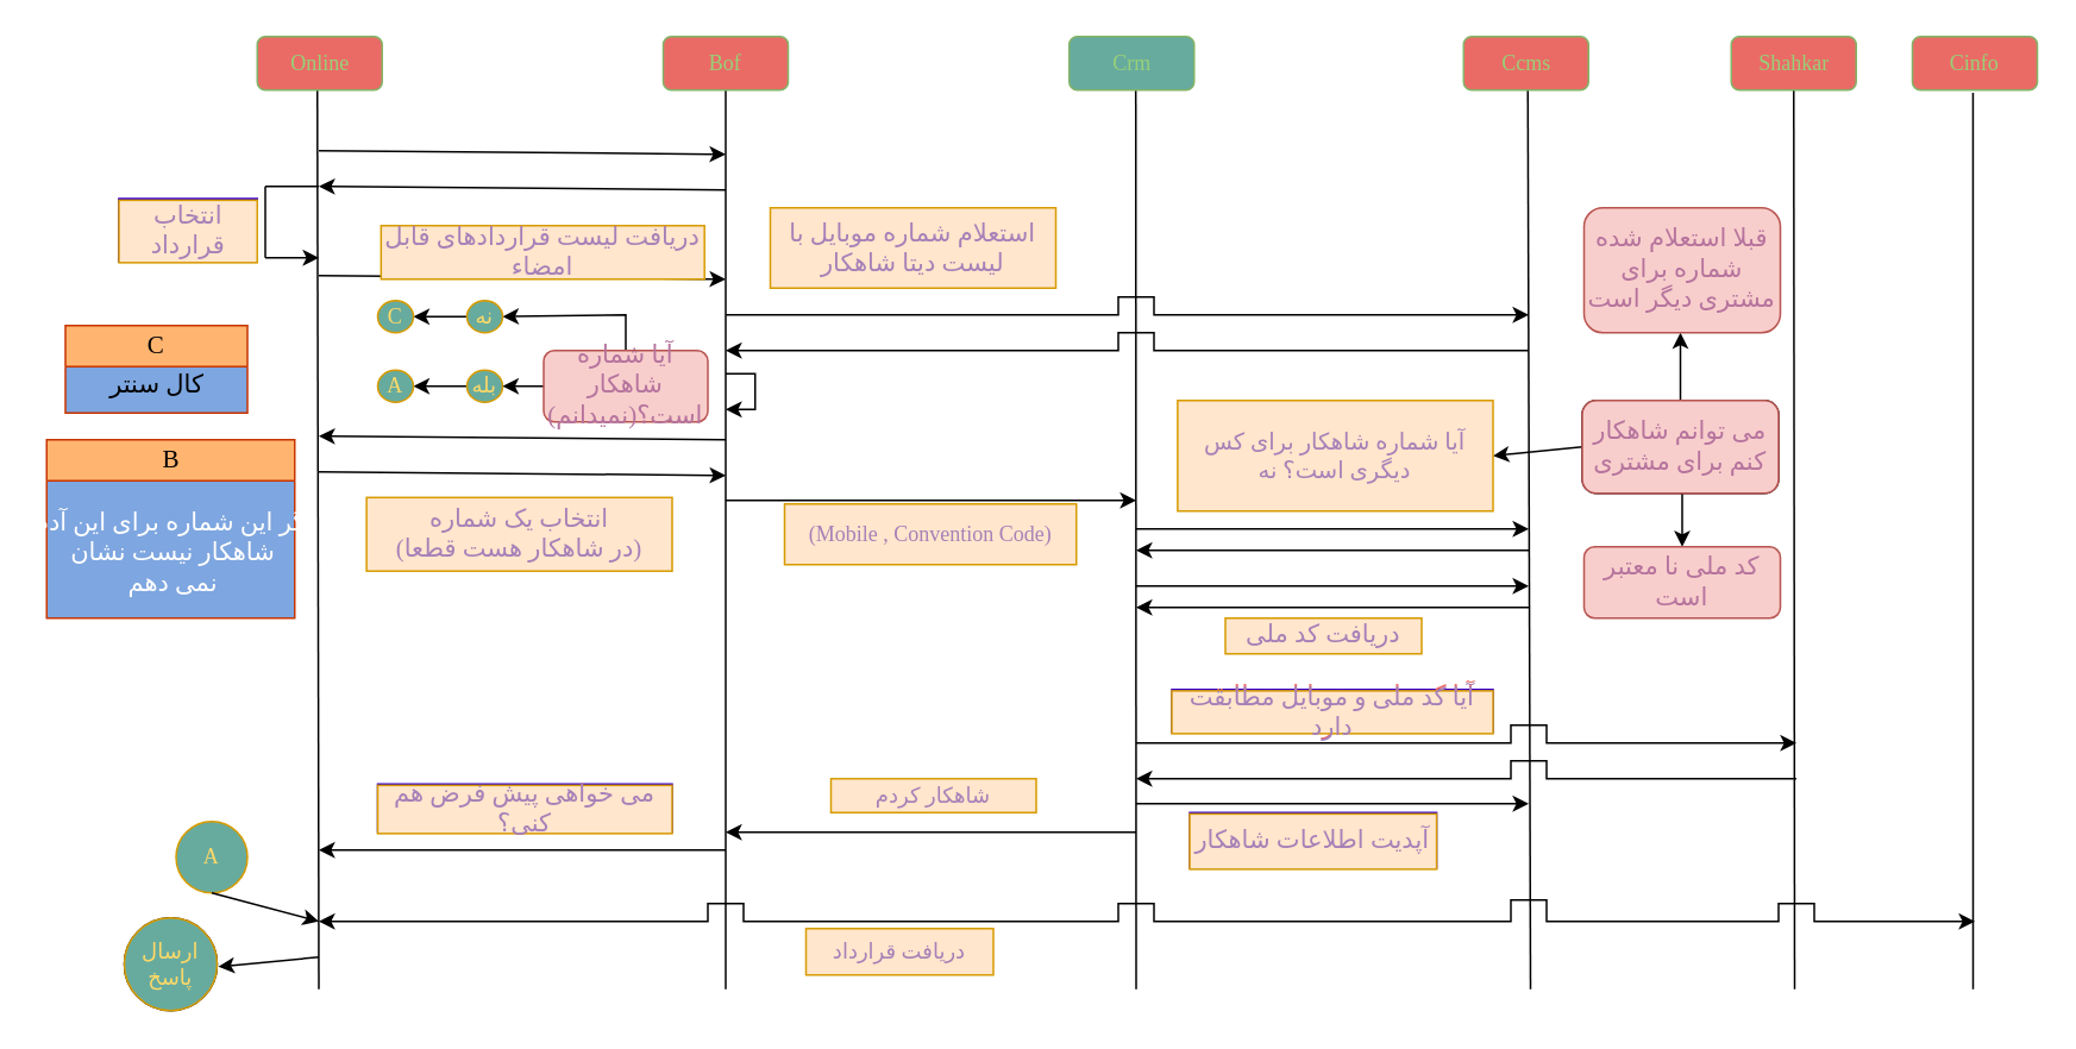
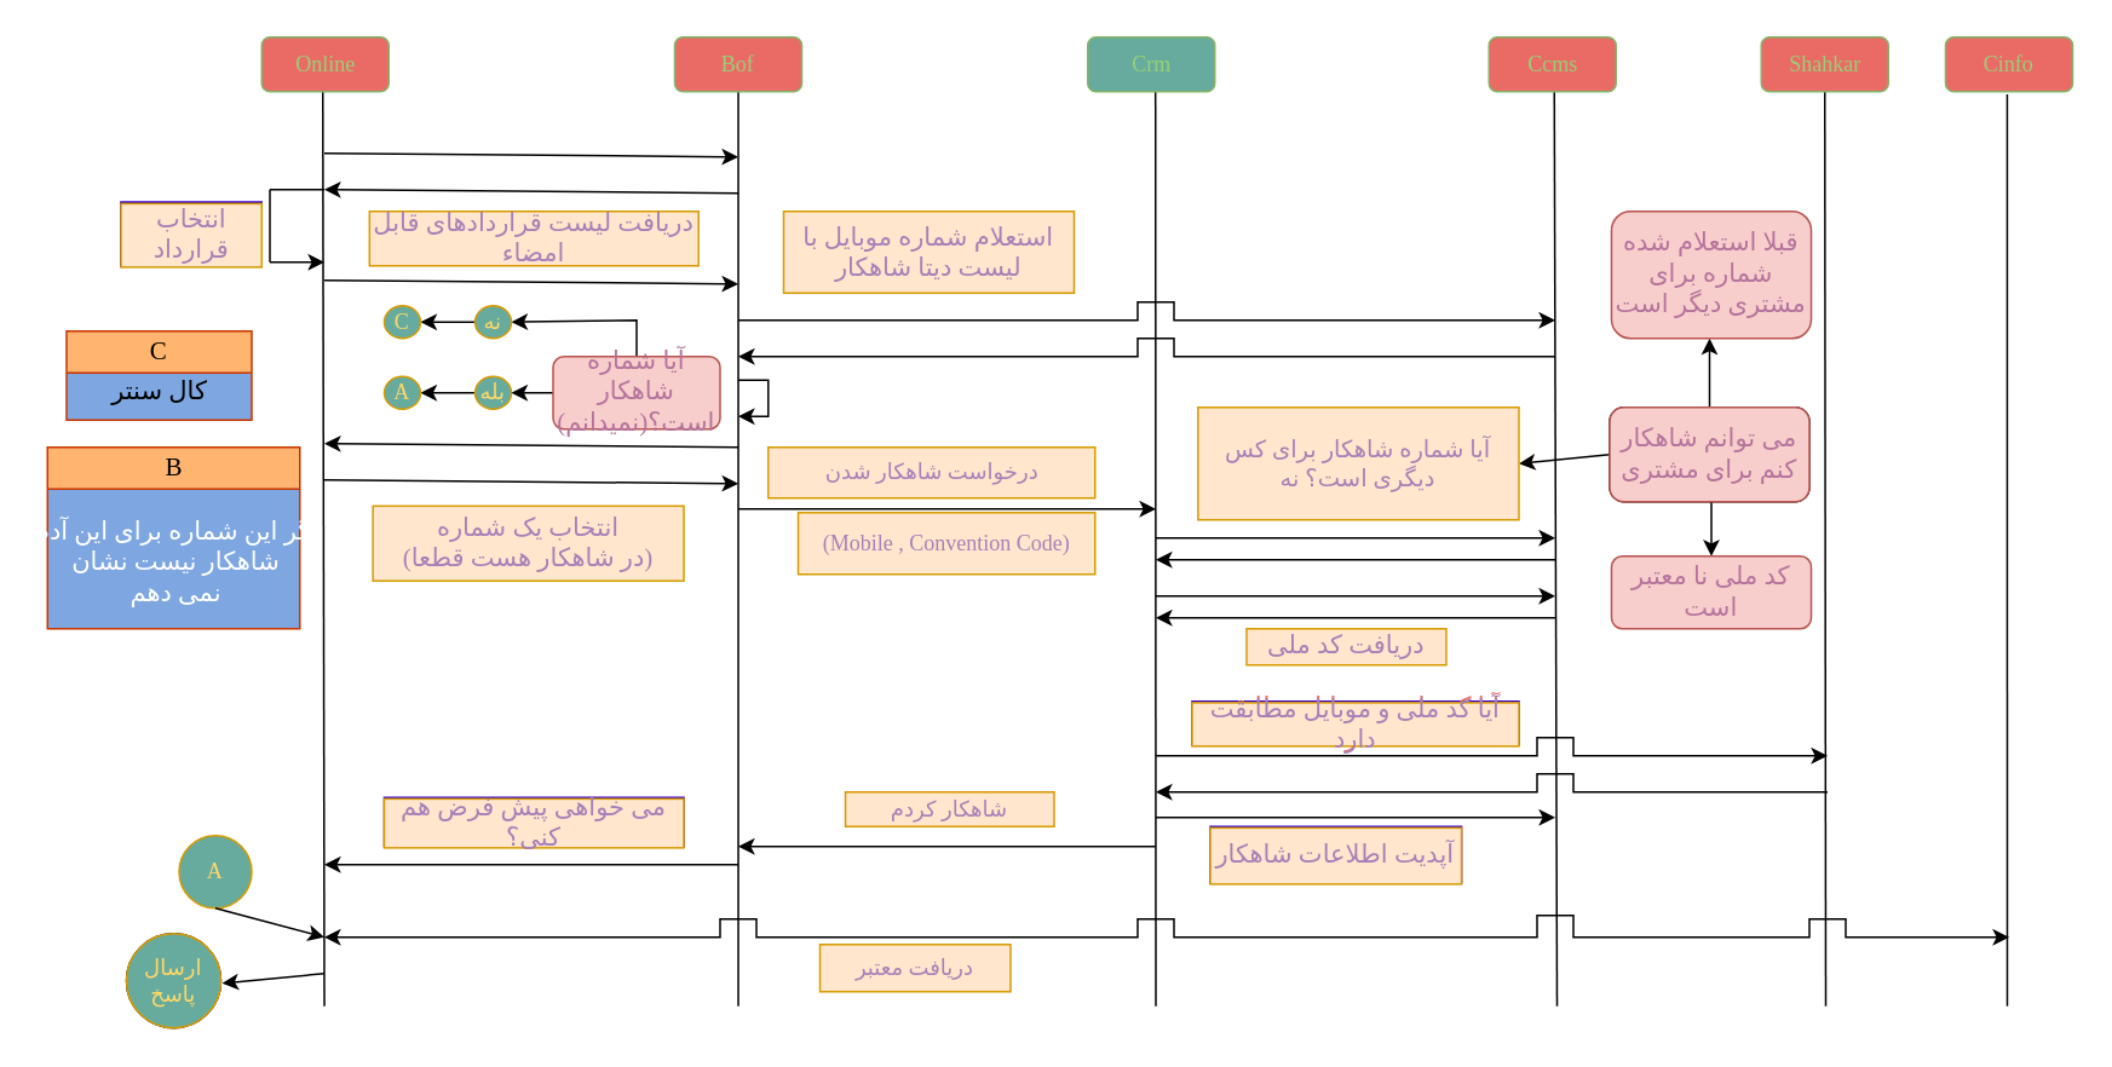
- <mxCell id="68" value="&lt;font style=&quot;font-size: 14px;&quot;&gt;دریافت لیست قراردادهای قابل امضاء&lt;/font&gt;" style="text;html=1;strokeColor=#d79b00;fillColor=#ffe6cc;align=center;verticalAlign=middle;whiteSpace=wrap;rounded=0;fontSize=12;fontColor=#A680B8;fontFamily=Comic Sans MS;fontStyle=0" vertex="1" parent="1"><mxGeometry x="212.88" y="126" width="181.25" height="30" as="geometry" /></mxCell>
+ <mxCell id="68" value="&lt;font style=&quot;font-size: 14px;&quot;&gt;دریافت لیست قراردادهای قابل امضاء&lt;/font&gt;" style="text;html=1;strokeColor=#d79b00;fillColor=#ffe6cc;align=center;verticalAlign=middle;whiteSpace=wrap;rounded=0;fontSize=12;fontColor=#A680B8;fontFamily=Comic Sans MS;fontStyle=0" vertex="1" parent="1"><mxGeometry x="202.88" y="116" width="181.25" height="30" as="geometry" /></mxCell>
+ <mxCell id="73" value="درخواست شاهکار شدن" style="text;html=1;strokeColor=#d79b00;fillColor=#ffe6cc;align=center;verticalAlign=middle;whiteSpace=wrap;rounded=0;fontSize=12;fontColor=#A680B8;fontFamily=Comic Sans MS;fontStyle=0" vertex="1" parent="1"><mxGeometry x="422.5" y="246" width="180" height="28" as="geometry" /></mxCell>
- <mxCell id="61" value="&lt;span style=&quot;font-size: 12px;&quot;&gt;دریافت قرارداد&lt;/span&gt;" style="text;html=1;strokeColor=#d79b00;fillColor=#ffe6cc;align=center;verticalAlign=middle;whiteSpace=wrap;rounded=0;fontSize=12;fontColor=#A680B8;fontFamily=Comic Sans MS;fontStyle=0" vertex="1" parent="1"><mxGeometry x="451" y="520" width="105" height="26" as="geometry" /></mxCell>
+ <mxCell id="61" value="&lt;span style=&quot;font-size: 12px;&quot;&gt;دریافت معتبر&lt;/span&gt;" style="text;html=1;strokeColor=#d79b00;fillColor=#ffe6cc;align=center;verticalAlign=middle;whiteSpace=wrap;rounded=0;fontSize=12;fontColor=#A680B8;fontFamily=Comic Sans MS;fontStyle=0" vertex="1" parent="1"><mxGeometry x="451" y="520" width="105" height="26" as="geometry" /></mxCell>
